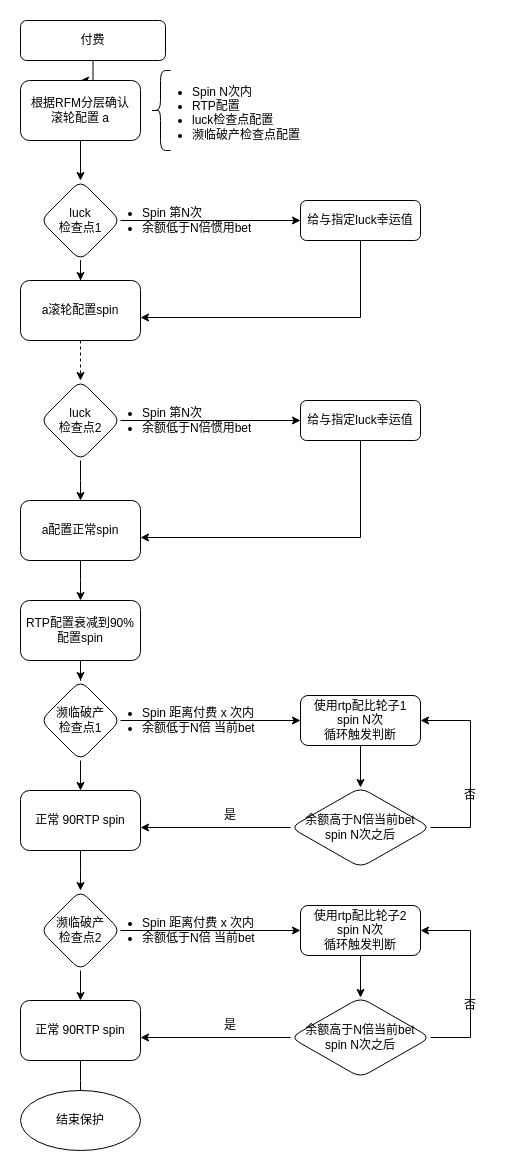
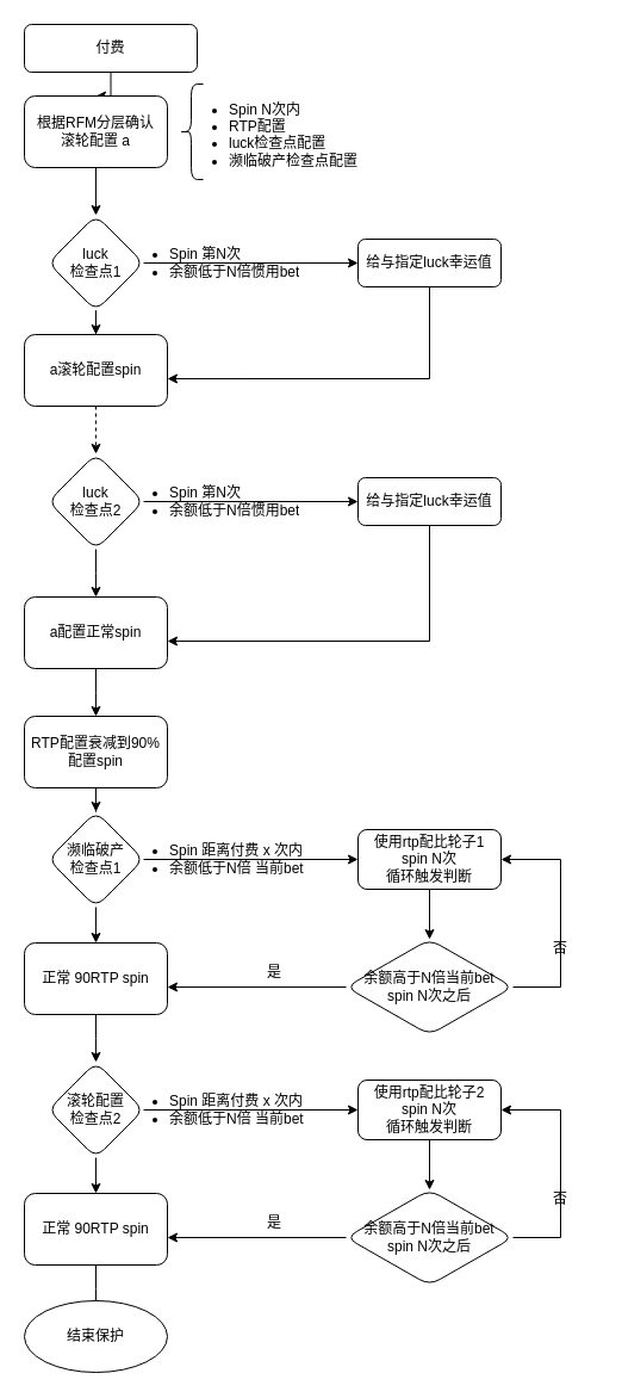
- <mxCell id="41" value="濒临破产&lt;br&gt;检查点2" style="rhombus;whiteSpace=wrap;html=1;rounded=1;glass=0;strokeWidth=1;shadow=0;" parent="1" vertex="1"><mxGeometry x="40" y="890" width="80" height="80" as="geometry" /></mxCell>
+ <mxCell id="41" value="滚轮配置&lt;br&gt;检查点2" style="rhombus;whiteSpace=wrap;html=1;rounded=1;glass=0;strokeWidth=1;shadow=0;" parent="1" vertex="1"><mxGeometry x="40" y="890" width="80" height="80" as="geometry" /></mxCell>
